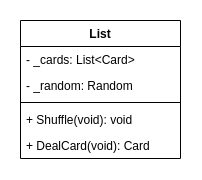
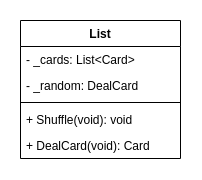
- <mxCell id="4" value="- _random: Random" style="text;strokeColor=none;fillColor=none;align=left;verticalAlign=top;spacingLeft=4;spacingRight=4;overflow=hidden;rotatable=0;points=[[0,0.5],[1,0.5]];portConstraint=eastwest;whiteSpace=wrap;html=1;" vertex="1" parent="2"><mxGeometry y="52" width="160" height="26" as="geometry" /></mxCell>
+ <mxCell id="4" value="- _random: DealCard" style="text;strokeColor=none;fillColor=none;align=left;verticalAlign=top;spacingLeft=4;spacingRight=4;overflow=hidden;rotatable=0;points=[[0,0.5],[1,0.5]];portConstraint=eastwest;whiteSpace=wrap;html=1;" vertex="1" parent="2"><mxGeometry y="52" width="160" height="26" as="geometry" /></mxCell>
